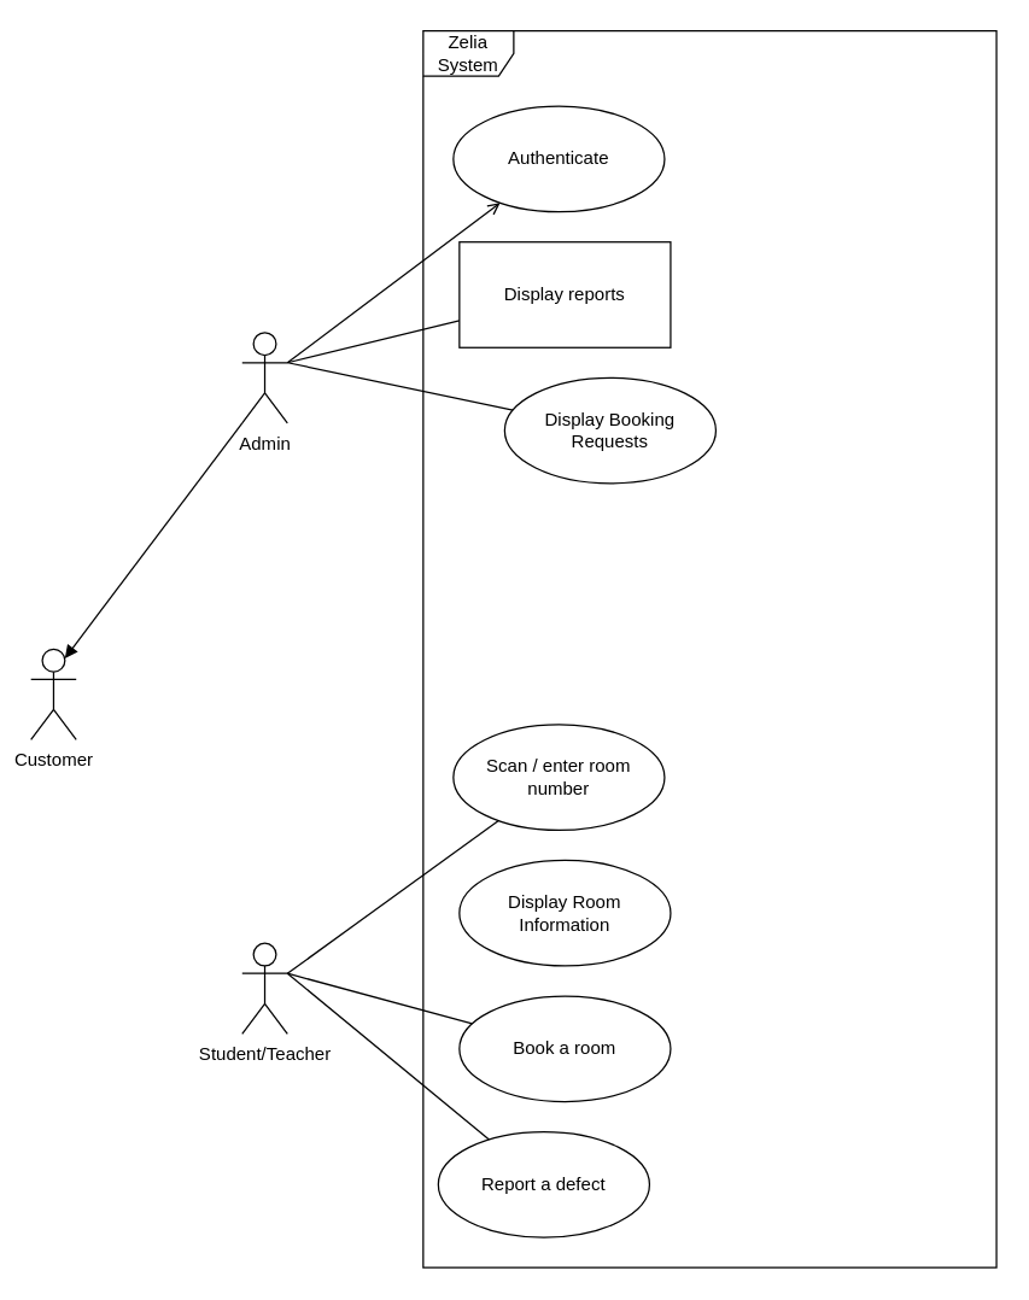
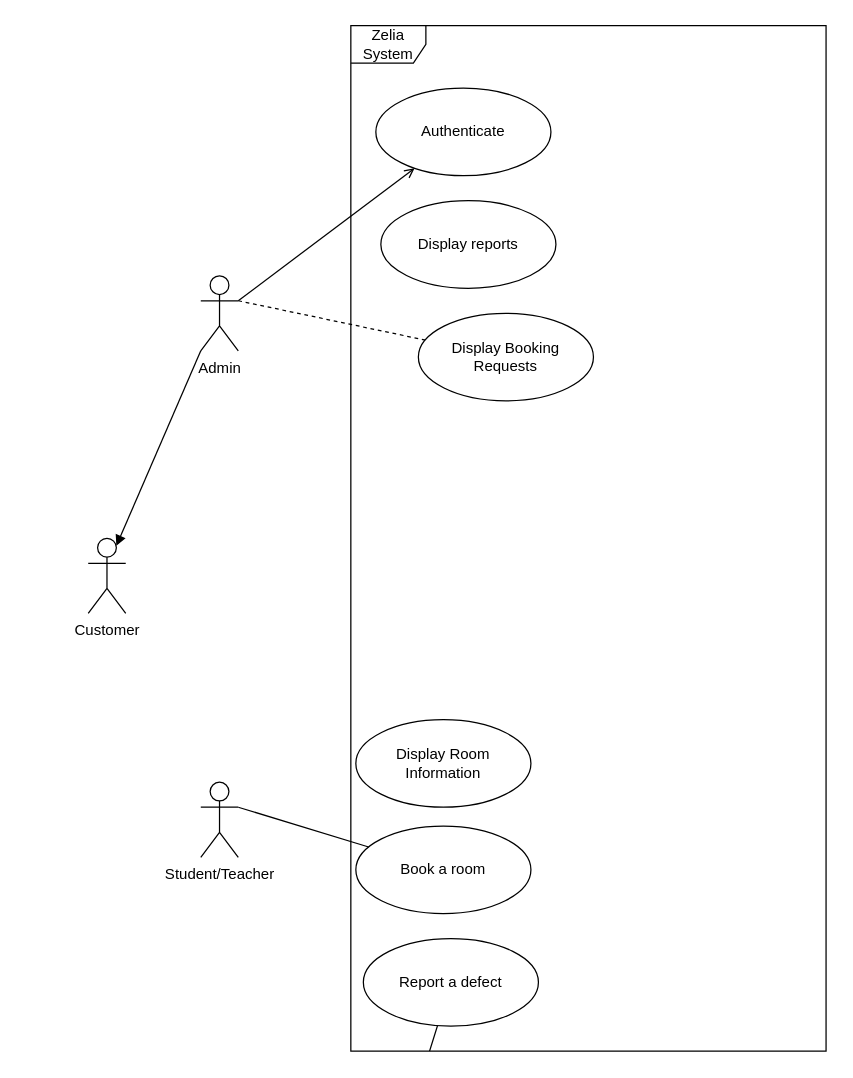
- <mxCell id="15" value="Display reports" style="whiteSpace=wrap;html=1;rounded=0;" vertex="1" parent="1"><mxGeometry x="304" y="160" width="140" height="70" as="geometry" /></mxCell>
+ <mxCell id="15" value="Display reports" style="ellipse;whiteSpace=wrap;html=1;" vertex="1" parent="1"><mxGeometry x="304" y="160" width="140" height="70" as="geometry" /></mxCell>
- <mxCell id="19" value="" style="endArrow=none;html=1;exitX=1;exitY=0.333;exitDx=0;exitDy=0;exitPerimeter=0;" edge="1" parent="1" source="4" target="15"><mxGeometry width="50" height="50" relative="1" as="geometry"><mxPoint x="190" y="180" as="sourcePoint" /><mxPoint x="240" y="130" as="targetPoint" /></mxGeometry></mxCell>
- <mxCell id="17" value="" style="endArrow=none;html=1;exitX=1;exitY=0.333;exitDx=0;exitDy=0;exitPerimeter=0;" edge="1" parent="1" source="4" target="16"><mxGeometry width="50" height="50" relative="1" as="geometry"><mxPoint x="70" y="190" as="sourcePoint" /><mxPoint x="120" y="140" as="targetPoint" /></mxGeometry></mxCell>
+ <mxCell id="17" value="" style="endArrow=none;html=1;exitX=1;exitY=0.333;exitDx=0;exitDy=0;exitPerimeter=0;dashed=1;" edge="1" parent="1" source="4" target="16"><mxGeometry width="50" height="50" relative="1" as="geometry"><mxPoint x="70" y="190" as="sourcePoint" /><mxPoint x="120" y="140" as="targetPoint" /></mxGeometry></mxCell>
- <mxCell id="3" value="Customer" style="shape=umlActor;verticalLabelPosition=bottom;verticalAlign=top;html=1;" parent="1" vertex="1"><mxGeometry x="20" y="430" width="30" height="60" as="geometry" /></mxCell>
+ <mxCell id="3" value="Customer" style="shape=umlActor;verticalLabelPosition=bottom;verticalAlign=top;html=1;" parent="1" vertex="1"><mxGeometry x="70" y="430" width="30" height="60" as="geometry" /></mxCell>
- <mxCell id="7" value="Scan / enter room number" style="ellipse;whiteSpace=wrap;html=1;" parent="1" vertex="1"><mxGeometry x="300" y="480" width="140" height="70" as="geometry" /></mxCell>
- <mxCell id="8" value="" style="endArrow=none;html=1;exitX=1;exitY=0.333;exitDx=0;exitDy=0;exitPerimeter=0;" parent="1" source="5" target="7" edge="1"><mxGeometry width="50" height="50" relative="1" as="geometry"><mxPoint x="180" y="420" as="sourcePoint" /><mxPoint x="230" y="370" as="targetPoint" /></mxGeometry></mxCell>
- <mxCell id="9" value="Display Room Information" style="ellipse;whiteSpace=wrap;html=1;" parent="1" vertex="1"><mxGeometry x="304" y="570" width="140" height="70" as="geometry" /></mxCell>
+ <mxCell id="9" value="Display Room Information" style="ellipse;whiteSpace=wrap;html=1;" parent="1" vertex="1"><mxGeometry x="284" y="575" width="140" height="70" as="geometry" /></mxCell>
- <mxCell id="10" value="Book a room" style="ellipse;whiteSpace=wrap;html=1;" parent="1" vertex="1"><mxGeometry x="304" y="660" width="140" height="70" as="geometry" /></mxCell>
+ <mxCell id="10" value="Book a room" style="ellipse;whiteSpace=wrap;html=1;" parent="1" vertex="1"><mxGeometry x="284" y="660" width="140" height="70" as="geometry" /></mxCell>
- <mxCell id="13" value="" style="endArrow=none;html=1;entryX=1;entryY=0.333;entryDx=0;entryDy=0;entryPerimeter=0;" parent="1" source="11" target="5" edge="1"><mxGeometry width="50" height="50" relative="1" as="geometry"><mxPoint x="150" y="670" as="sourcePoint" /><mxPoint x="200" y="470" as="targetPoint" /></mxGeometry></mxCell>
+ <mxCell id="13" value="" style="endArrow=none;html=1;" parent="1" source="11" target="2" edge="1"><mxGeometry width="50" height="50" relative="1" as="geometry"><mxPoint x="150" y="670" as="sourcePoint" /><mxPoint x="200" y="470" as="targetPoint" /></mxGeometry></mxCell>
